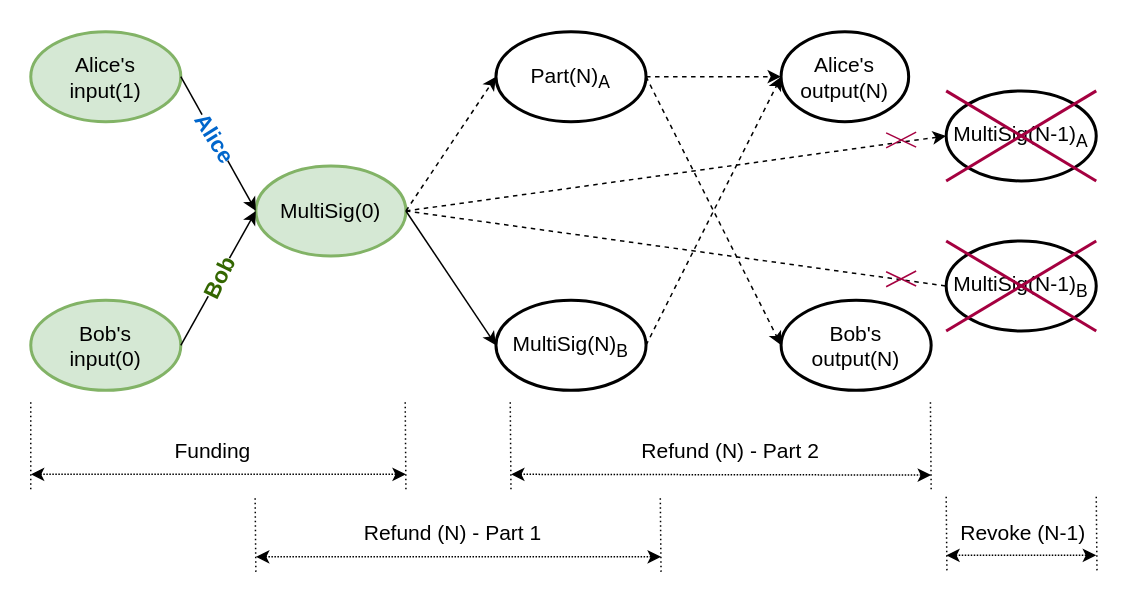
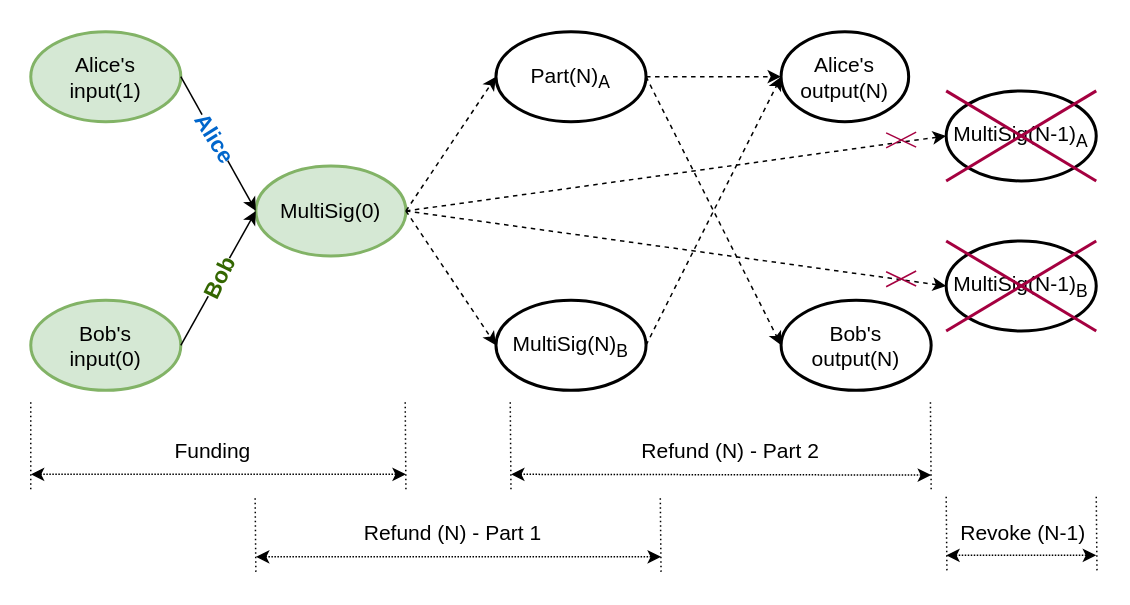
- <mxCell id="12" value="" style="endArrow=classic;html=1;fontSize=14;exitX=1;exitY=0.5;exitDx=0;exitDy=0;dashed=0;entryX=0;entryY=0.5;entryDx=0;entryDy=0;" parent="1" source="2" target="11" edge="1"><mxGeometry width="50" height="50" relative="1" as="geometry"><mxPoint x="280" y="229.5" as="sourcePoint" /><mxPoint x="350" y="109.5" as="targetPoint" /></mxGeometry></mxCell>
+ <mxCell id="12" value="" style="endArrow=classic;html=1;fontSize=14;exitX=1;exitY=0.5;exitDx=0;exitDy=0;dashed=1;entryX=0;entryY=0.5;entryDx=0;entryDy=0;" parent="1" source="2" target="11" edge="1"><mxGeometry width="50" height="50" relative="1" as="geometry"><mxPoint x="280" y="229.5" as="sourcePoint" /><mxPoint x="350" y="109.5" as="targetPoint" /></mxGeometry></mxCell>
- <mxCell id="43" value="" style="endArrow=none;html=1;fontSize=14;exitX=1;exitY=0.5;exitDx=0;exitDy=0;dashed=1;entryX=0;entryY=0.5;entryDx=0;entryDy=0;" parent="1" source="2" target="31" edge="1"><mxGeometry width="50" height="50" relative="1" as="geometry"><mxPoint x="310" y="170" as="sourcePoint" /><mxPoint x="370" y="80.5" as="targetPoint" /></mxGeometry></mxCell>
+ <mxCell id="43" value="" style="endArrow=classic;html=1;fontSize=14;exitX=1;exitY=0.5;exitDx=0;exitDy=0;dashed=1;entryX=0;entryY=0.5;entryDx=0;entryDy=0;" parent="1" source="2" target="31" edge="1"><mxGeometry width="50" height="50" relative="1" as="geometry"><mxPoint x="310" y="170" as="sourcePoint" /><mxPoint x="370" y="80.5" as="targetPoint" /></mxGeometry></mxCell>
